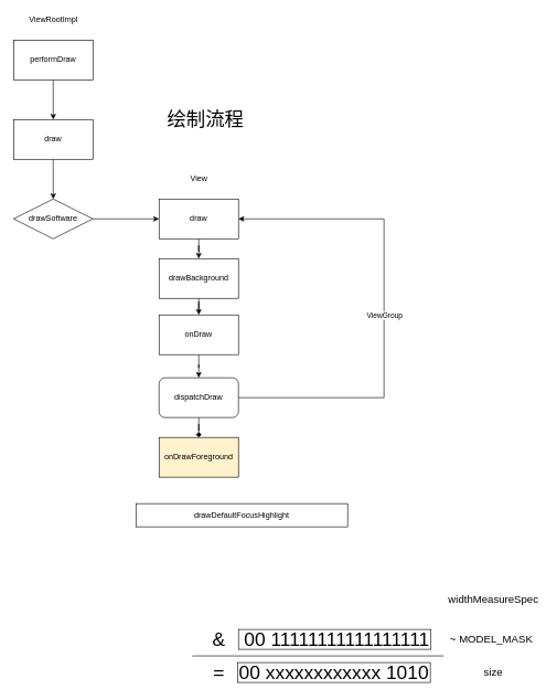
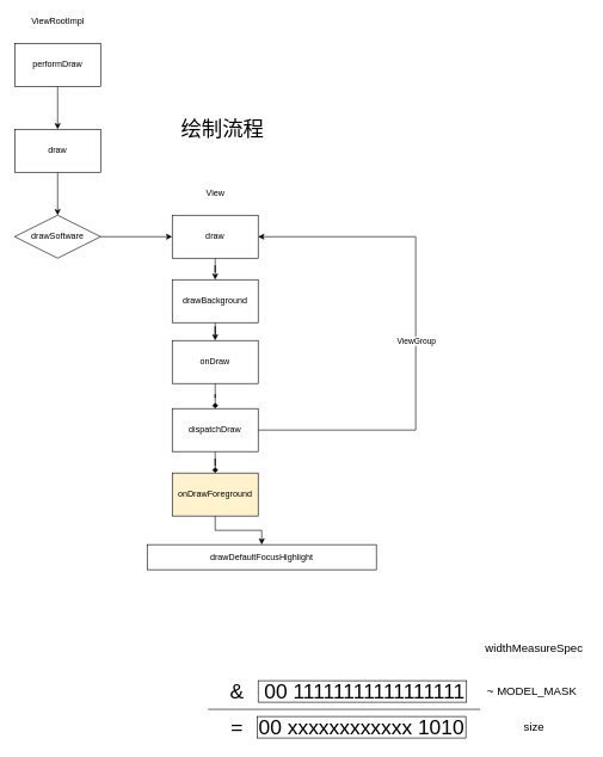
- <mxCell id="13" style="edgeStyle=orthogonalEdgeStyle;rounded=0;orthogonalLoop=1;jettySize=auto;html=1;entryX=0.5;entryY=0;entryDx=0;entryDy=0;" edge="1" parent="1" source="14" target="18"><mxGeometry relative="1" as="geometry" /></mxCell>
+ <mxCell id="13" style="edgeStyle=orthogonalEdgeStyle;rounded=0;orthogonalLoop=1;jettySize=auto;html=1;entryX=0.5;entryY=0;entryDx=0;entryDy=0;endArrow=diamond;" edge="1" parent="1" source="14" target="18"><mxGeometry relative="1" as="geometry" /></mxCell>
- <mxCell id="18" value="dispatchDraw" style="whiteSpace=wrap;html=1;rounded=1;" vertex="1" parent="1"><mxGeometry x="240" y="570" width="120" height="60" as="geometry" /></mxCell>
+ <mxCell id="18" value="dispatchDraw" style="rounded=0;whiteSpace=wrap;html=1;" vertex="1" parent="1"><mxGeometry x="240" y="570" width="120" height="60" as="geometry" /></mxCell>
+ <mxCell id="19" style="edgeStyle=orthogonalEdgeStyle;rounded=0;orthogonalLoop=1;jettySize=auto;html=1;entryX=0.5;entryY=0;entryDx=0;entryDy=0;" edge="1" parent="1" source="20" target="21"><mxGeometry relative="1" as="geometry" /></mxCell>
